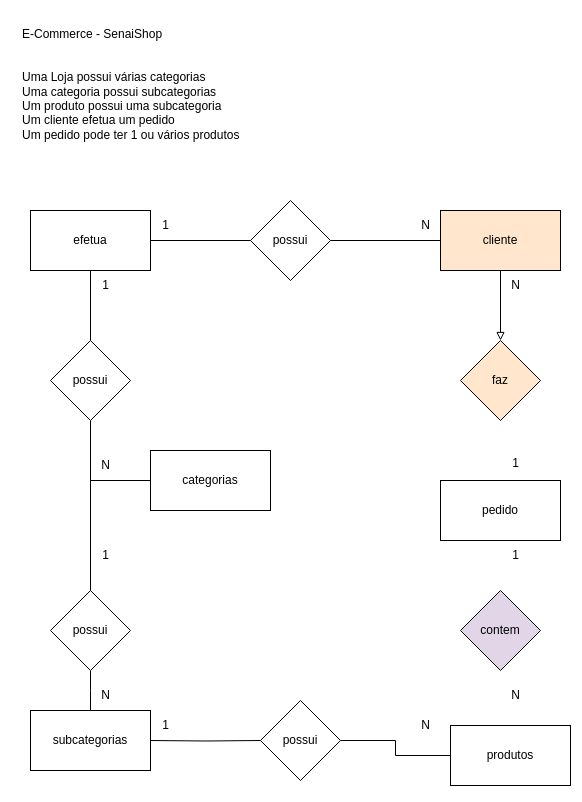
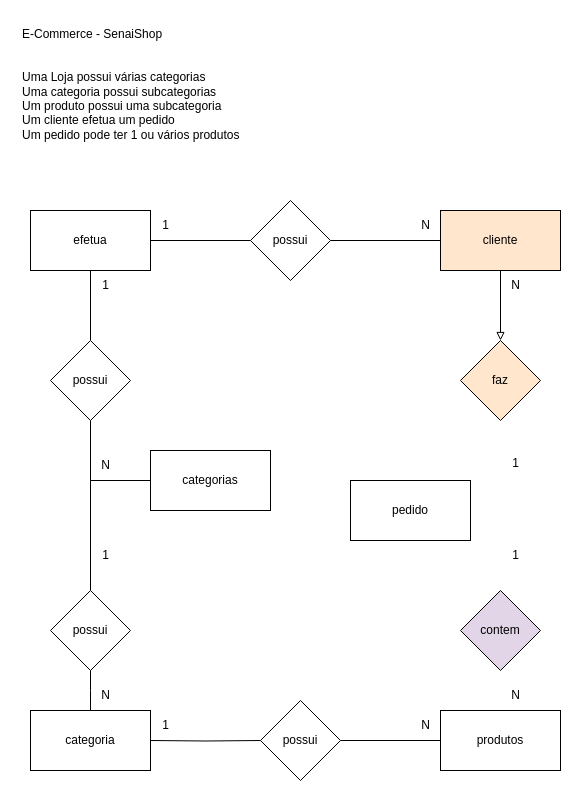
- <mxCell id="8" value="pedido" style="rounded=0;whiteSpace=wrap;html=1;" vertex="1" parent="1"><mxGeometry x="440" y="480" width="120" height="60" as="geometry" /></mxCell>
+ <mxCell id="8" value="pedido" style="rounded=0;whiteSpace=wrap;html=1;" vertex="1" parent="1"><mxGeometry x="350" y="480" width="120" height="60" as="geometry" /></mxCell>
- <mxCell id="14" value="subcategorias" style="rounded=0;whiteSpace=wrap;html=1;" vertex="1" parent="1"><mxGeometry x="30" y="710" width="120" height="60" as="geometry" /></mxCell>
+ <mxCell id="14" value="categoria" style="rounded=0;whiteSpace=wrap;html=1;" vertex="1" parent="1"><mxGeometry x="30" y="710" width="120" height="60" as="geometry" /></mxCell>
- <mxCell id="9" value="produtos" style="rounded=0;whiteSpace=wrap;html=1;" vertex="1" parent="1"><mxGeometry x="450" y="725" width="120" height="60" as="geometry" /></mxCell>
+ <mxCell id="9" value="produtos" style="rounded=0;whiteSpace=wrap;html=1;" vertex="1" parent="1"><mxGeometry x="440" y="710" width="120" height="60" as="geometry" /></mxCell>
